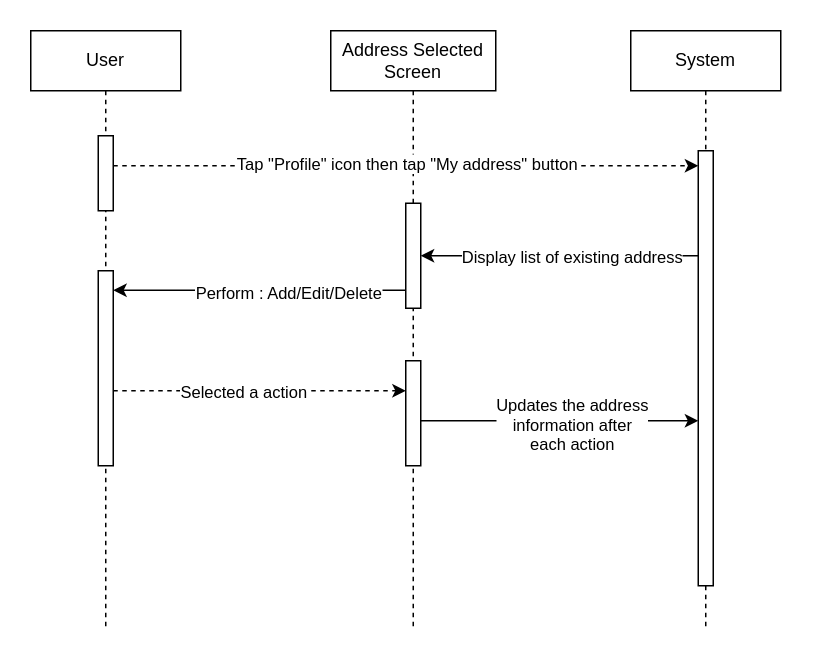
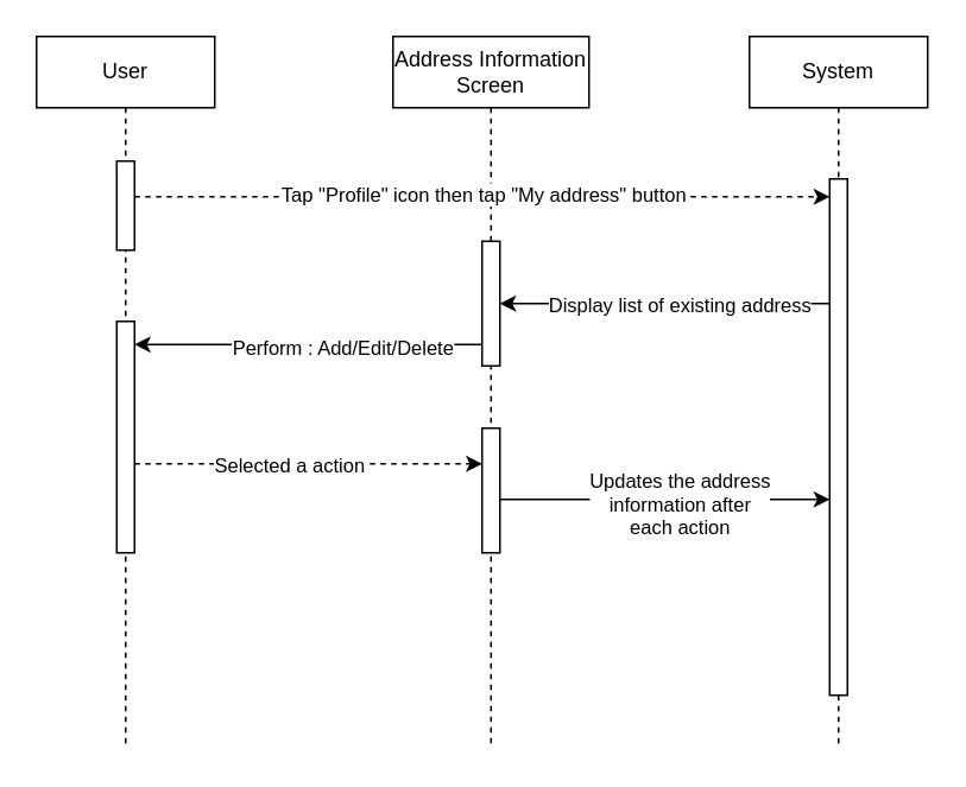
- <mxCell id="7" value="Address Selected Screen" style="shape=umlLifeline;perimeter=lifelinePerimeter;whiteSpace=wrap;html=1;container=0;dropTarget=0;collapsible=0;recursiveResize=0;outlineConnect=0;portConstraint=eastwest;newEdgeStyle={&quot;edgeStyle&quot;:&quot;elbowEdgeStyle&quot;,&quot;elbow&quot;:&quot;vertical&quot;,&quot;curved&quot;:0,&quot;rounded&quot;:0};" vertex="1" parent="1"><mxGeometry x="220" y="20" width="110" height="400" as="geometry" /></mxCell>
+ <mxCell id="7" value="Address Information Screen" style="shape=umlLifeline;perimeter=lifelinePerimeter;whiteSpace=wrap;html=1;container=0;dropTarget=0;collapsible=0;recursiveResize=0;outlineConnect=0;portConstraint=eastwest;newEdgeStyle={&quot;edgeStyle&quot;:&quot;elbowEdgeStyle&quot;,&quot;elbow&quot;:&quot;vertical&quot;,&quot;curved&quot;:0,&quot;rounded&quot;:0};" vertex="1" parent="1"><mxGeometry x="220" y="20" width="110" height="400" as="geometry" /></mxCell>
